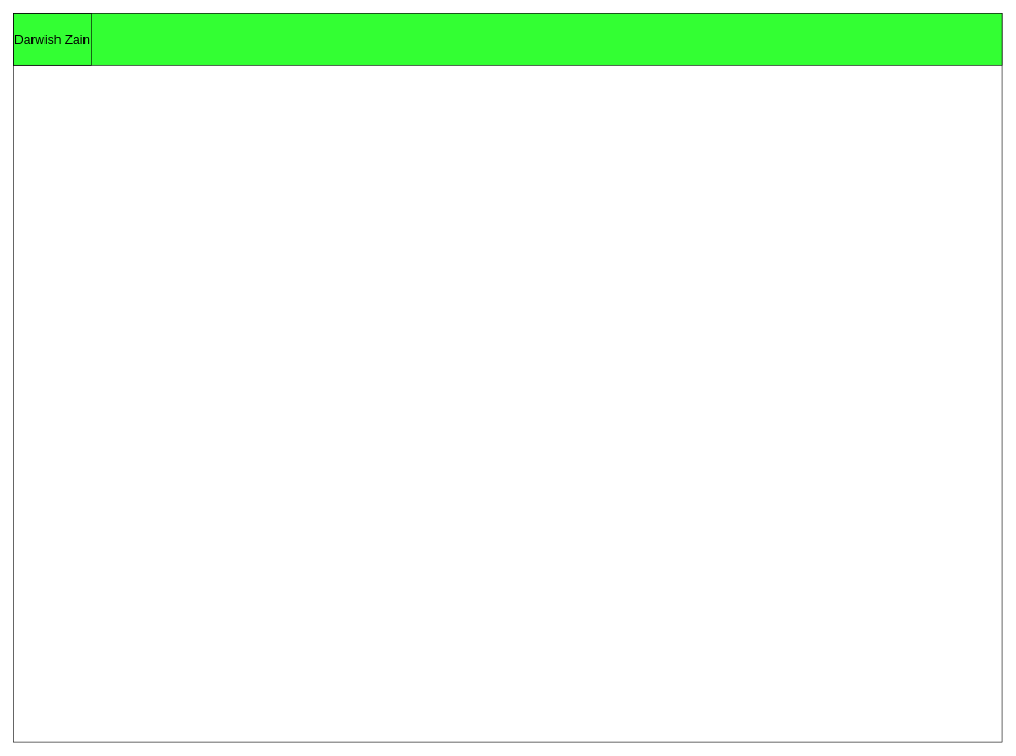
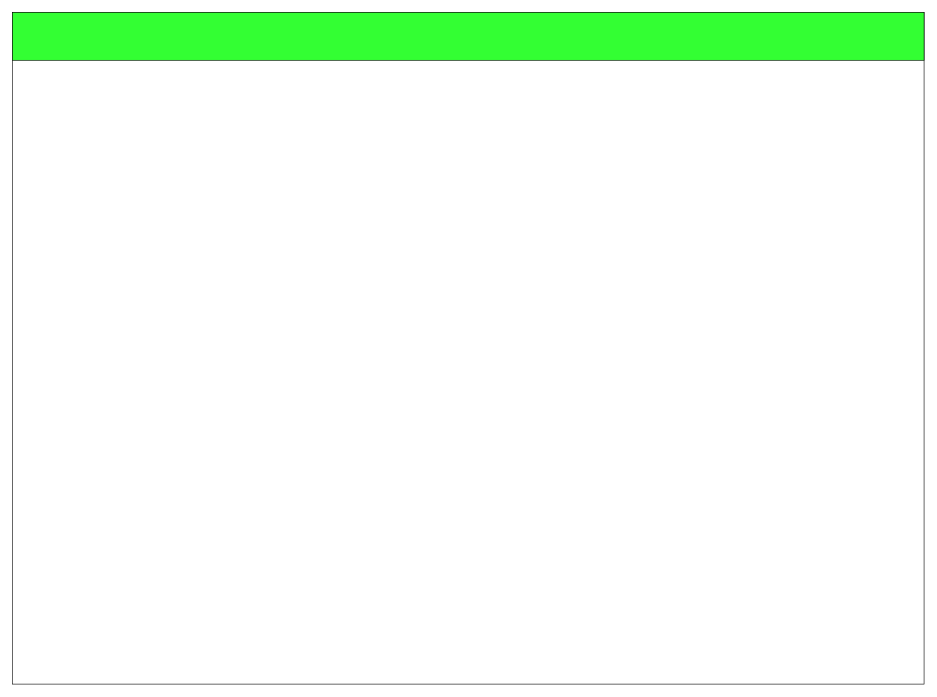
- <mxCell id="4" value="&lt;font style=&quot;font-size: 20px;&quot;&gt;Darwish Zain&lt;/font&gt;" style="rounded=0;whiteSpace=wrap;html=1;fillStyle=solid;fillColor=none;" vertex="1" parent="1"><mxGeometry x="20" y="20" width="120" height="80" as="geometry" /></mxCell>
